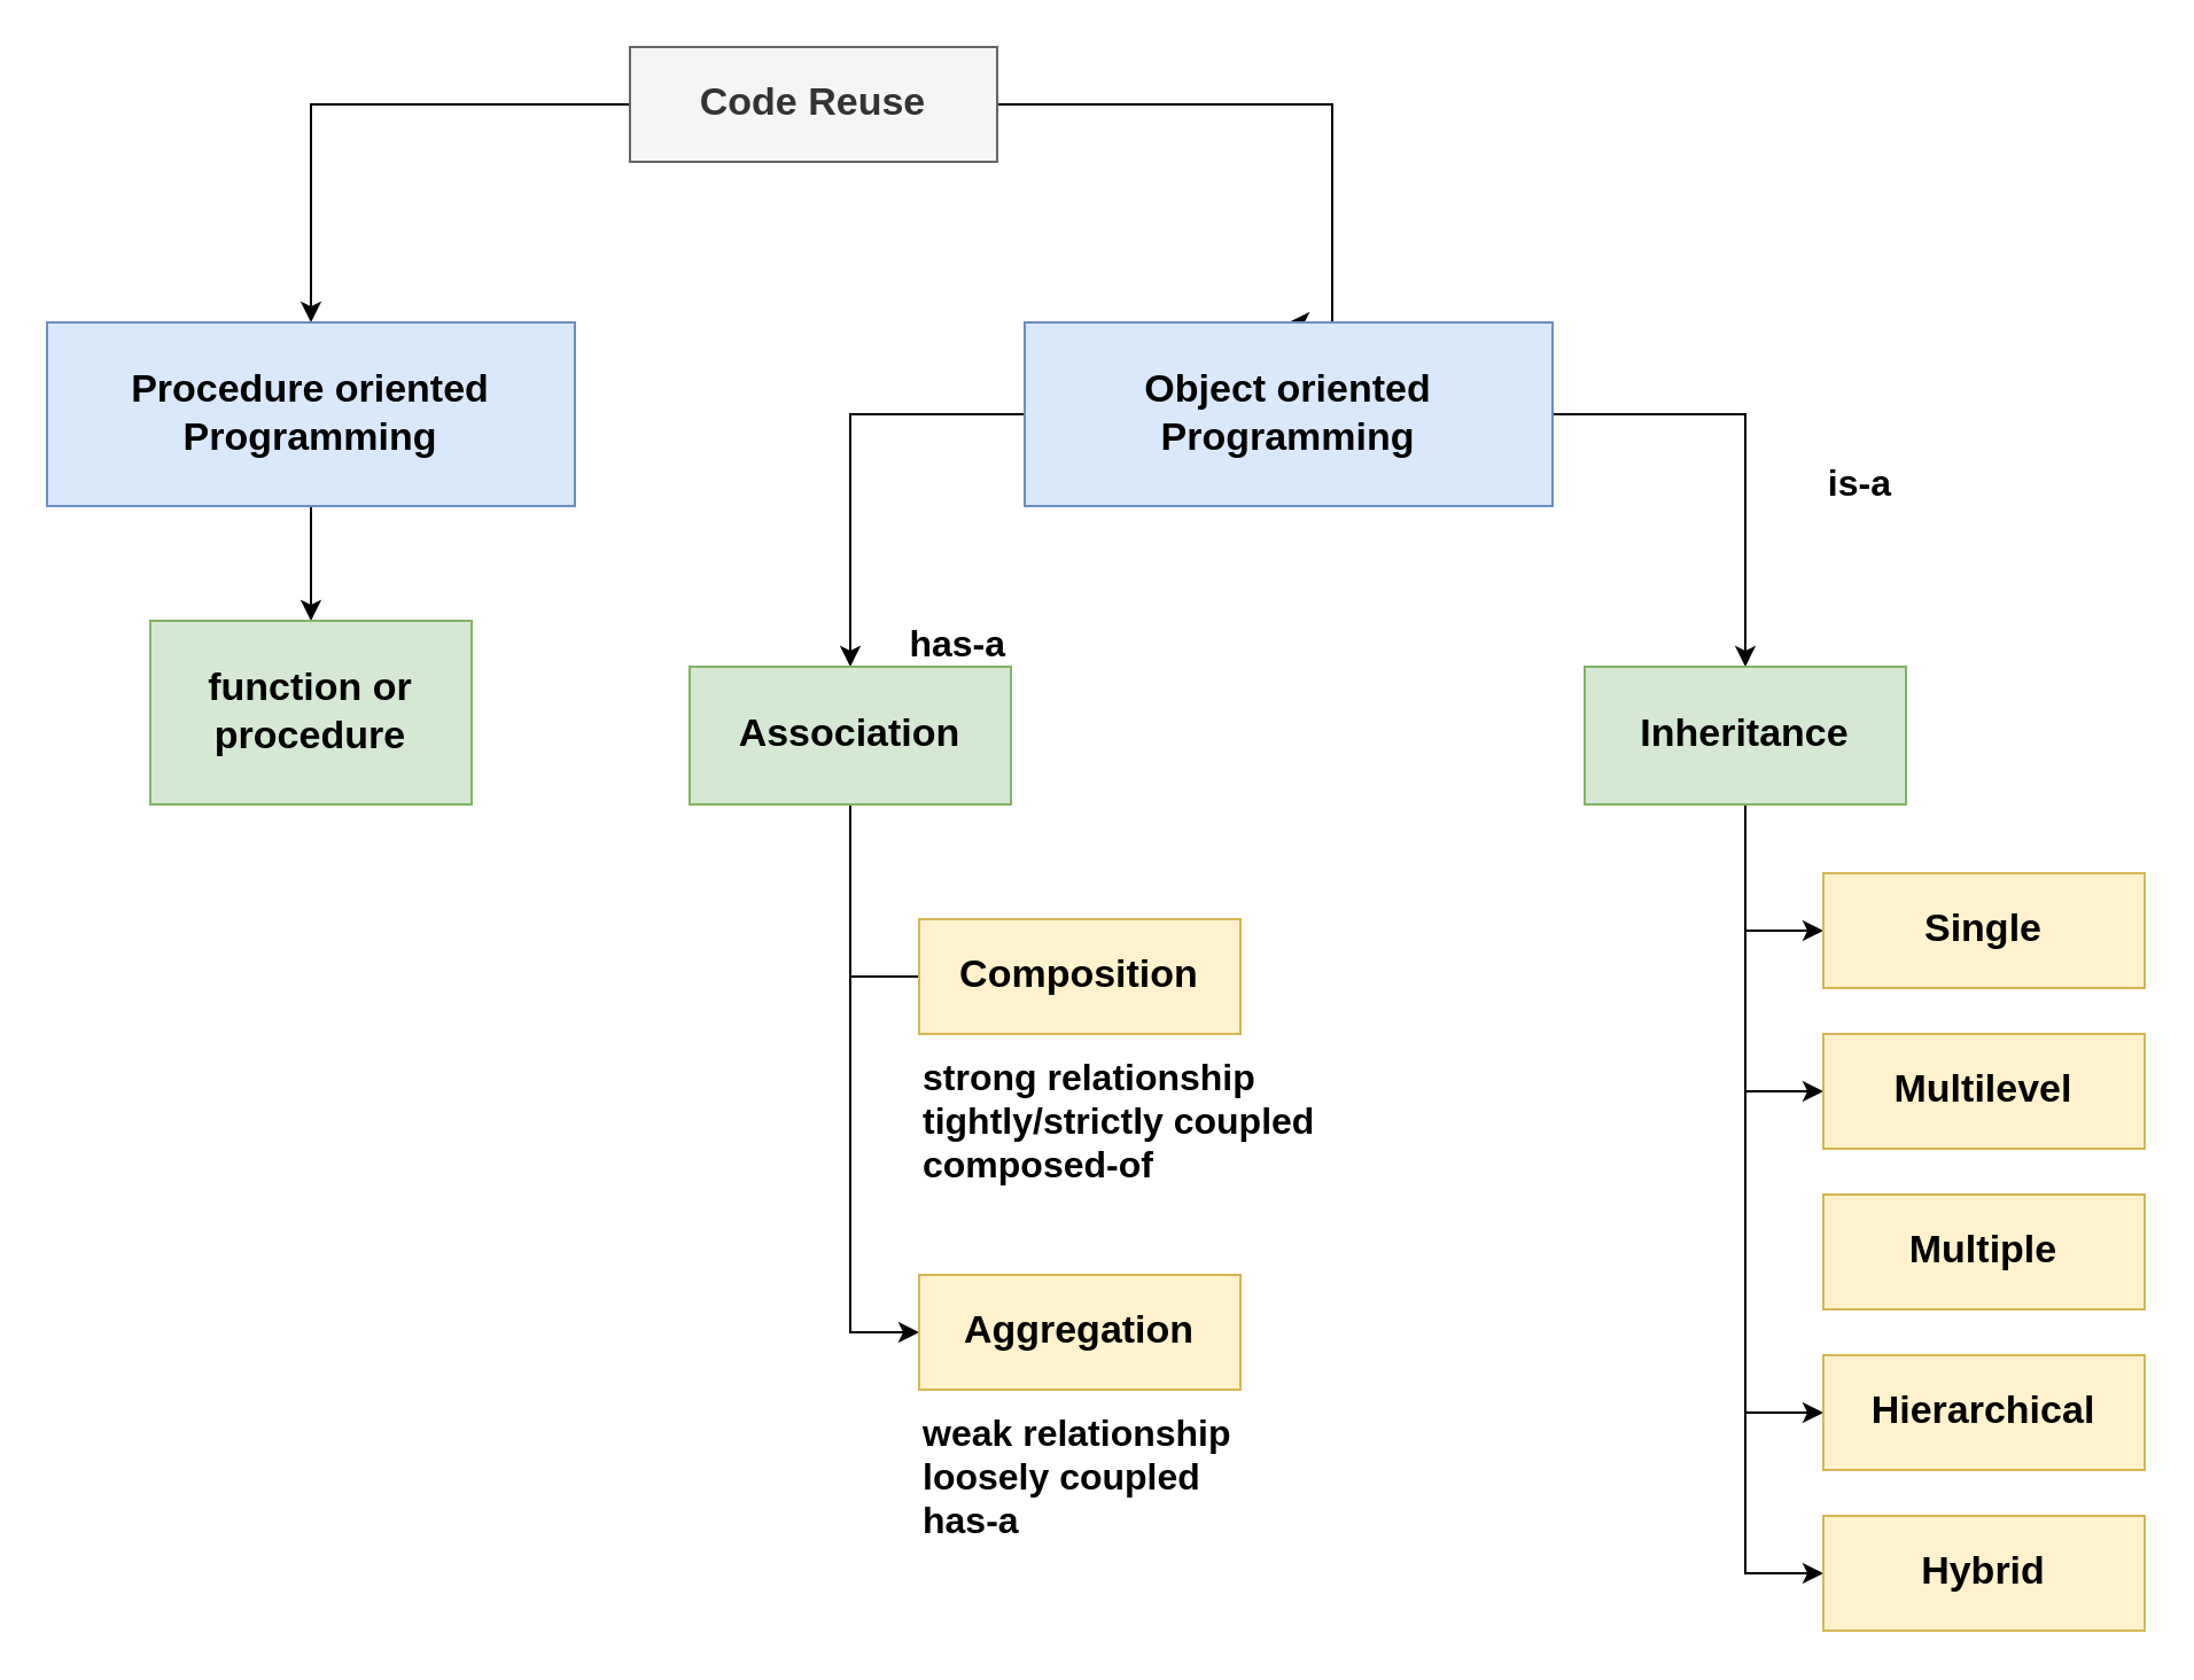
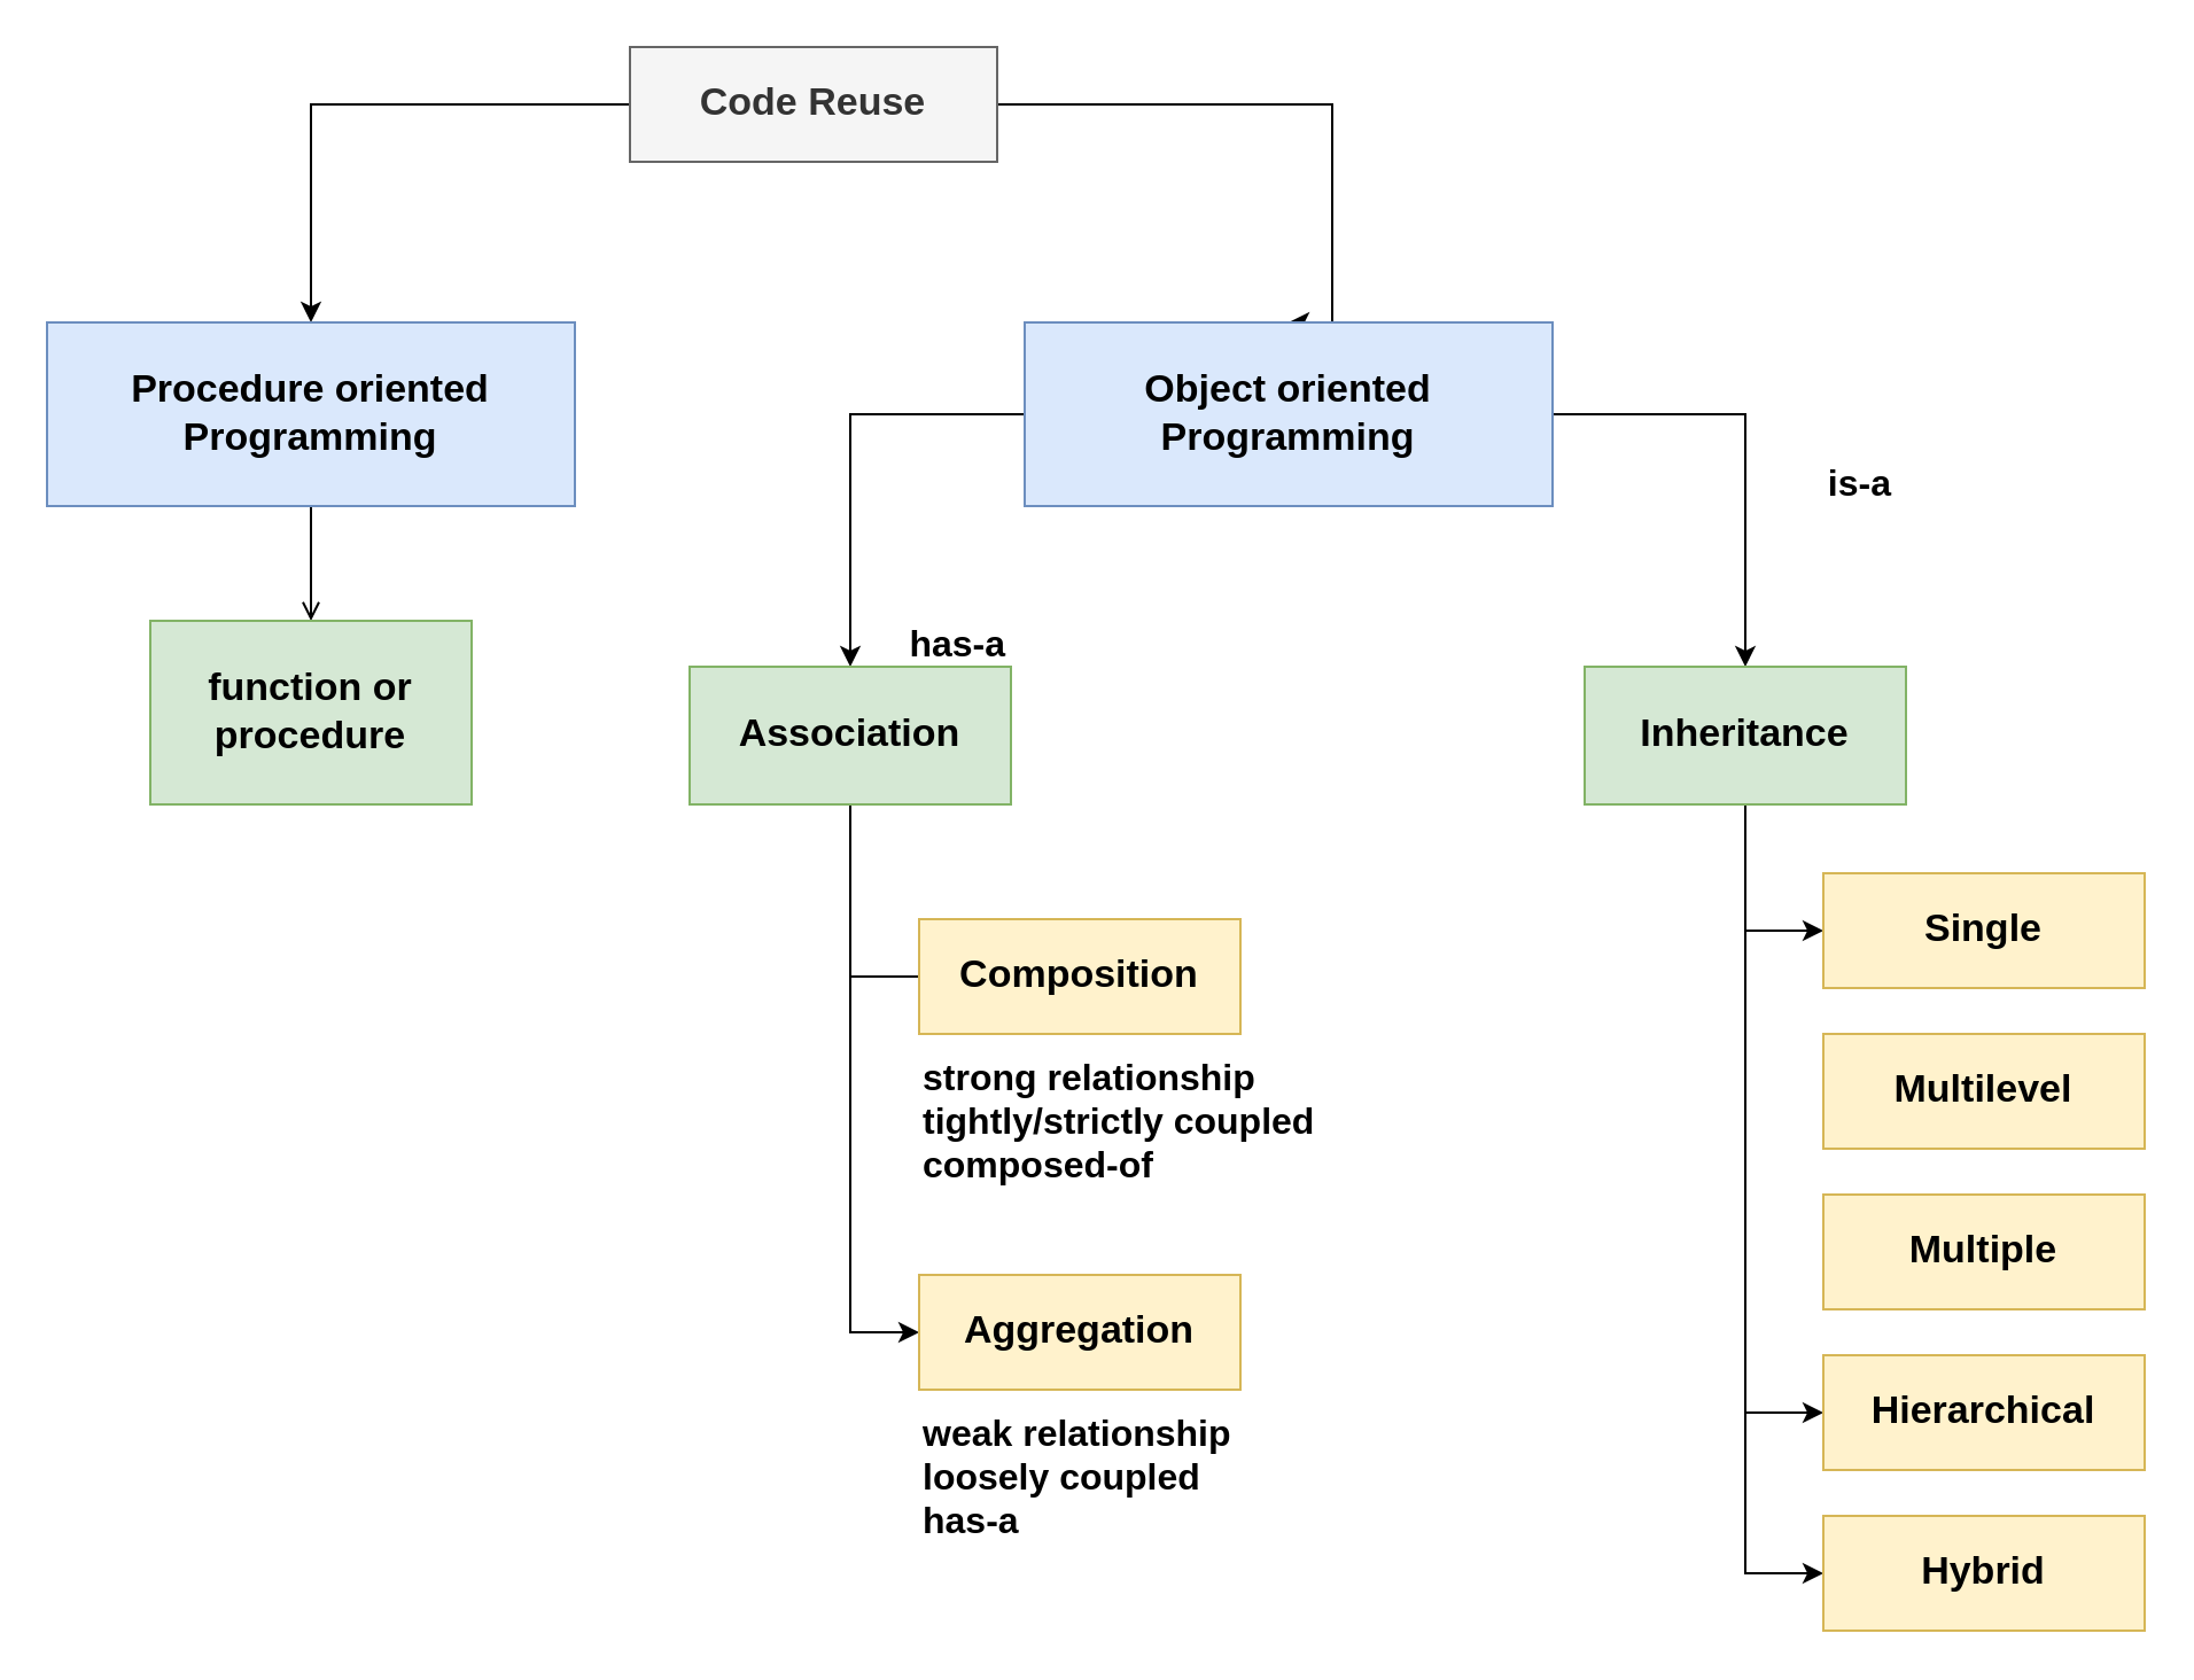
- <mxCell id="5" style="edgeStyle=orthogonalEdgeStyle;rounded=0;orthogonalLoop=1;jettySize=auto;html=1;" edge="1" parent="1" source="6" target="10"><mxGeometry relative="1" as="geometry" /></mxCell>
+ <mxCell id="5" style="edgeStyle=orthogonalEdgeStyle;rounded=0;orthogonalLoop=1;jettySize=auto;html=1;endArrow=open;" edge="1" parent="1" source="6" target="10"><mxGeometry relative="1" as="geometry" /></mxCell>
- <mxCell id="15" style="edgeStyle=orthogonalEdgeStyle;rounded=0;orthogonalLoop=1;jettySize=auto;html=1;entryX=0;entryY=0.5;entryDx=0;entryDy=0;" edge="1" parent="1" source="18" target="22"><mxGeometry relative="1" as="geometry" /></mxCell>
